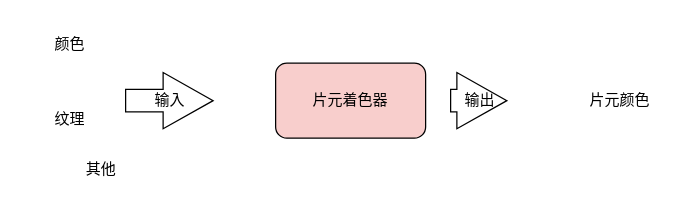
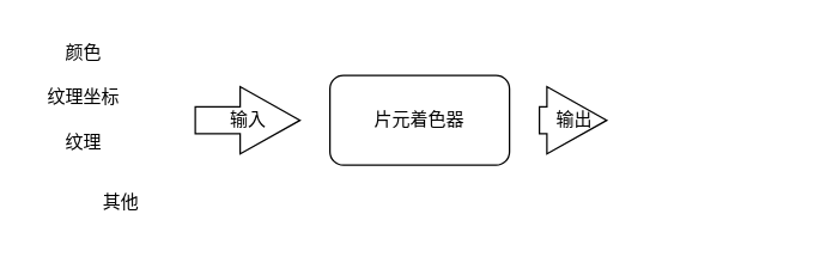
+ <mxCell id="7" value="纹理坐标" style="text;html=1;align=center;verticalAlign=middle;resizable=0;points=[];autosize=1;strokeColor=none;fillColor=none;" vertex="1" parent="1"><mxGeometry x="20" y="50" width="70" height="30" as="geometry" /></mxCell>
- <mxCell id="4" value="输入" style="html=1;shadow=0;dashed=0;align=center;verticalAlign=middle;shape=mxgraph.arrows2.arrow;dy=0.6;dx=40;notch=0;" vertex="1" parent="1"><mxGeometry x="100" y="57.5" width="70" height="45" as="geometry" /></mxCell>
+ <mxCell id="4" value="输入" style="html=1;shadow=0;dashed=0;align=center;verticalAlign=middle;shape=mxgraph.arrows2.arrow;dy=0.6;dx=40;notch=0;" vertex="1" parent="1"><mxGeometry x="130" y="57.5" width="70" height="45" as="geometry" /></mxCell>
- <mxCell id="2" value="片元着色器" style="rounded=1;whiteSpace=wrap;html=1;fillColor=#f8cecc;" vertex="1" parent="1"><mxGeometry x="220" y="50" width="120" height="60" as="geometry" /></mxCell>
+ <mxCell id="2" value="片元着色器" style="rounded=1;whiteSpace=wrap;html=1;" vertex="1" parent="1"><mxGeometry x="220" y="50" width="120" height="60" as="geometry" /></mxCell>
- <mxCell id="5" value="片元颜色" style="text;html=1;align=center;verticalAlign=middle;resizable=0;points=[];autosize=1;strokeColor=none;fillColor=none;" vertex="1" parent="1"><mxGeometry x="460" y="65" width="70" height="30" as="geometry" /></mxCell>
